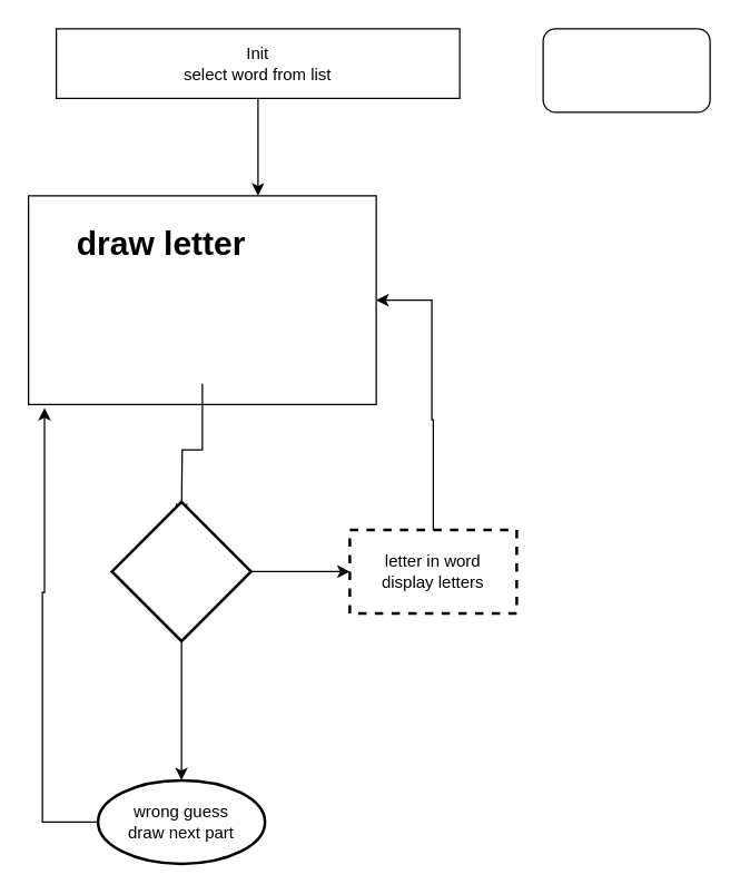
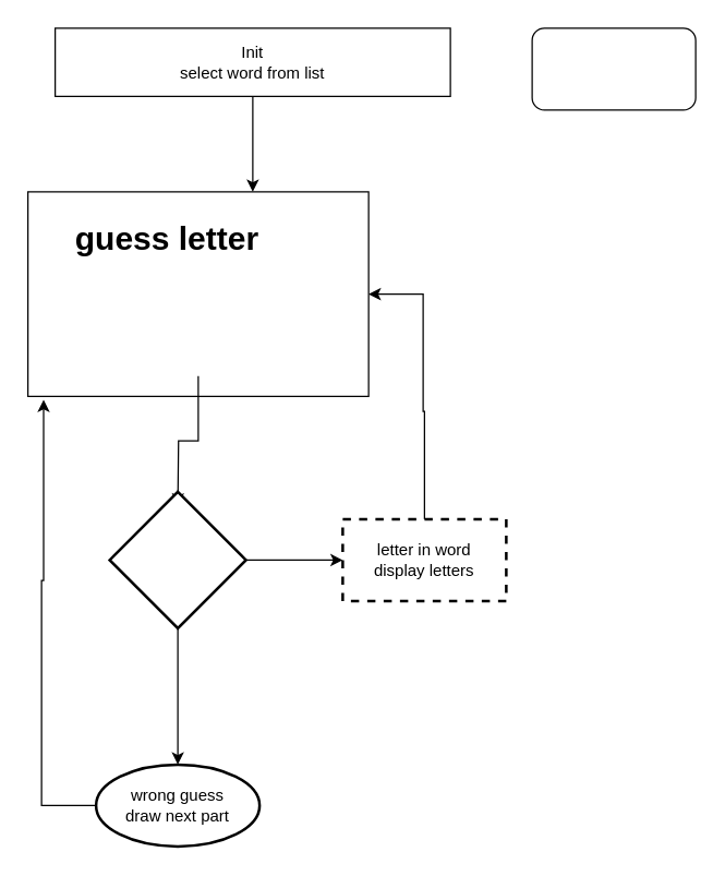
- <mxCell id="4" value="&lt;h1&gt;draw letter&lt;/h1&gt;" style="text;html=1;strokeColor=none;fillColor=none;spacing=5;spacingTop=-20;whiteSpace=wrap;overflow=hidden;rounded=0;" vertex="1" parent="1"><mxGeometry x="50" y="155" width="190" height="120" as="geometry" /></mxCell>
+ <mxCell id="4" value="&lt;h1&gt;guess letter&lt;/h1&gt;" style="text;html=1;strokeColor=none;fillColor=none;spacing=5;spacingTop=-20;whiteSpace=wrap;overflow=hidden;rounded=0;" vertex="1" parent="1"><mxGeometry x="50" y="155" width="190" height="120" as="geometry" /></mxCell>
